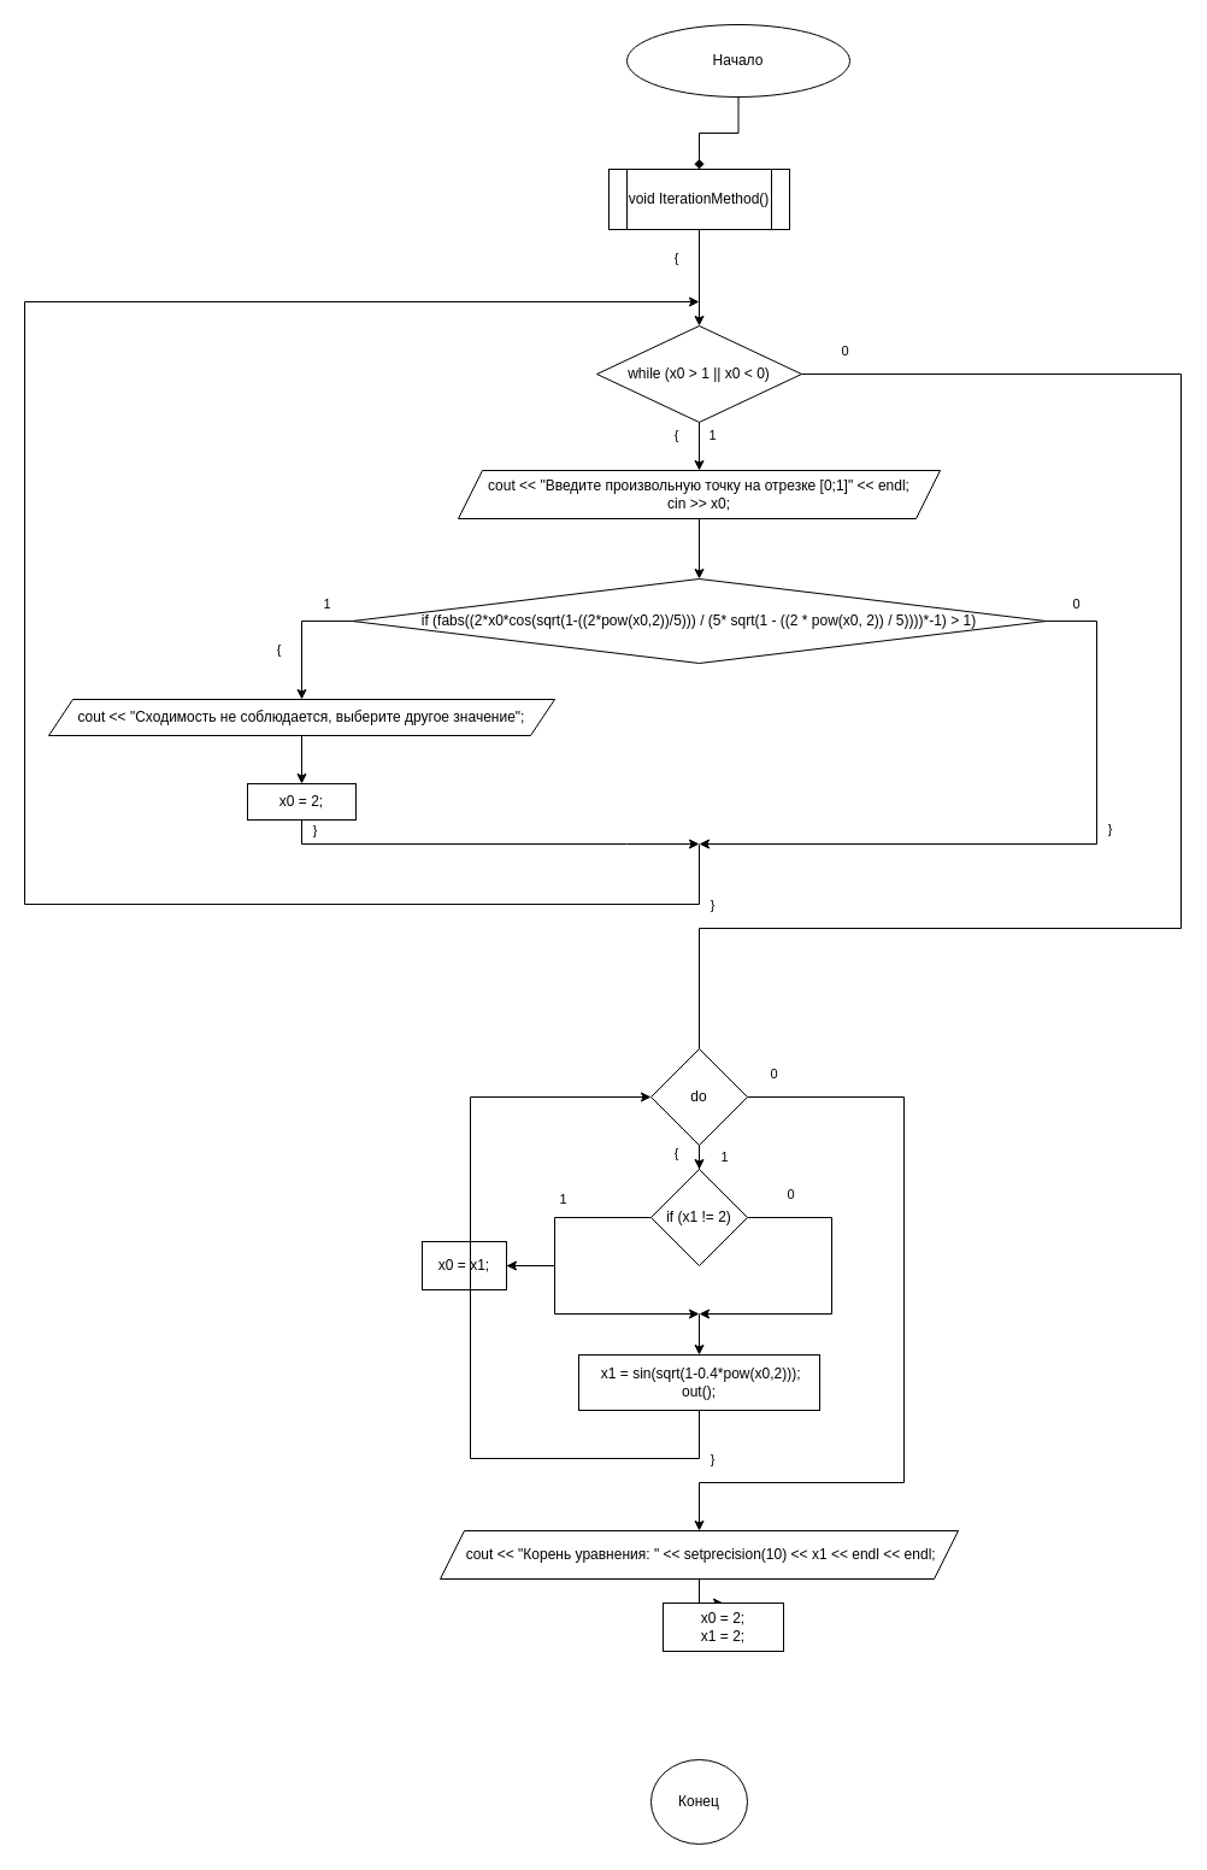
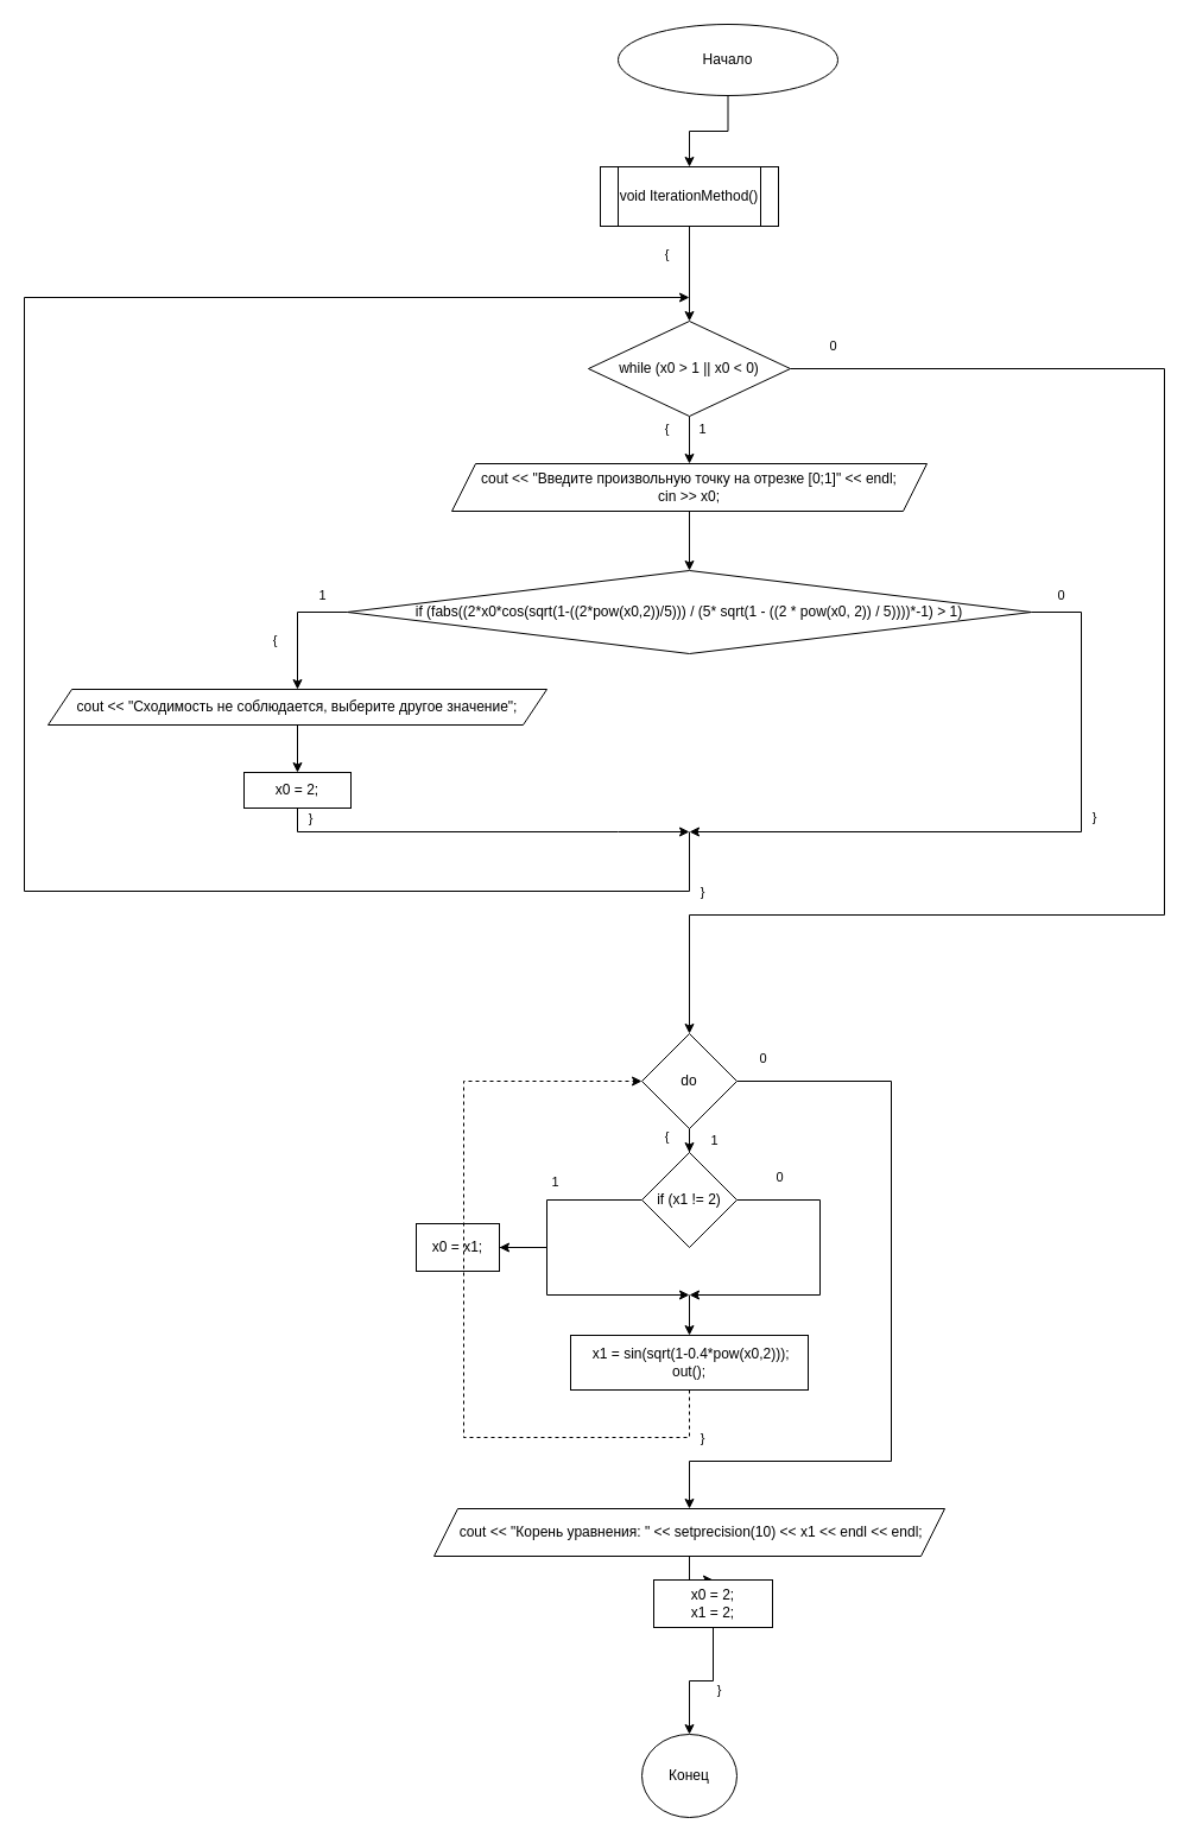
- <mxCell id="2" value="" style="edgeStyle=orthogonalEdgeStyle;rounded=0;orthogonalLoop=1;jettySize=auto;html=1;endArrow=diamond;" edge="1" parent="1" source="3" target="6"><mxGeometry relative="1" as="geometry" /></mxCell>
+ <mxCell id="2" value="" style="edgeStyle=orthogonalEdgeStyle;rounded=0;orthogonalLoop=1;jettySize=auto;html=1;" edge="1" parent="1" source="3" target="6"><mxGeometry relative="1" as="geometry" /></mxCell>
- <mxCell id="10" style="edgeStyle=orthogonalEdgeStyle;rounded=0;orthogonalLoop=1;jettySize=auto;html=1;entryX=0.5;entryY=0;entryDx=0;entryDy=0;endArrow=none;" edge="1" parent="1" source="12" target="34"><mxGeometry relative="1" as="geometry"><Array as="points"><mxPoint x="980" y="310" /><mxPoint x="980" y="770" /><mxPoint x="580" y="770" /></Array></mxGeometry></mxCell>
+ <mxCell id="10" style="edgeStyle=orthogonalEdgeStyle;rounded=0;orthogonalLoop=1;jettySize=auto;html=1;entryX=0.5;entryY=0;entryDx=0;entryDy=0;" edge="1" parent="1" source="12" target="34"><mxGeometry relative="1" as="geometry"><Array as="points"><mxPoint x="980" y="310" /><mxPoint x="980" y="770" /><mxPoint x="580" y="770" /></Array></mxGeometry></mxCell>
- <mxCell id="42" style="edgeStyle=orthogonalEdgeStyle;rounded=0;orthogonalLoop=1;jettySize=auto;html=1;entryX=0;entryY=0.5;entryDx=0;entryDy=0;" edge="1" parent="1" source="44" target="34"><mxGeometry relative="1" as="geometry"><Array as="points"><mxPoint x="580" y="1210" /><mxPoint x="390" y="1210" /><mxPoint x="390" y="910" /></Array></mxGeometry></mxCell>
+ <mxCell id="42" style="edgeStyle=orthogonalEdgeStyle;rounded=0;orthogonalLoop=1;jettySize=auto;html=1;entryX=0;entryY=0.5;entryDx=0;entryDy=0;dashed=1;" edge="1" parent="1" source="44" target="34"><mxGeometry relative="1" as="geometry"><Array as="points"><mxPoint x="580" y="1210" /><mxPoint x="390" y="1210" /><mxPoint x="390" y="910" /></Array></mxGeometry></mxCell>
+ <mxCell id="47" value="" style="edgeStyle=orthogonalEdgeStyle;rounded=0;orthogonalLoop=1;jettySize=auto;html=1;" edge="1" parent="1" source="49" target="50"><mxGeometry relative="1" as="geometry" /></mxCell>
+ <mxCell id="48" value="}" style="edgeLabel;html=1;align=center;verticalAlign=middle;resizable=0;points=[];" vertex="1" connectable="0" parent="47"><mxGeometry x="-0.133" y="3" relative="1" as="geometry"><mxPoint x="7" y="4" as="offset" /></mxGeometry></mxCell>
